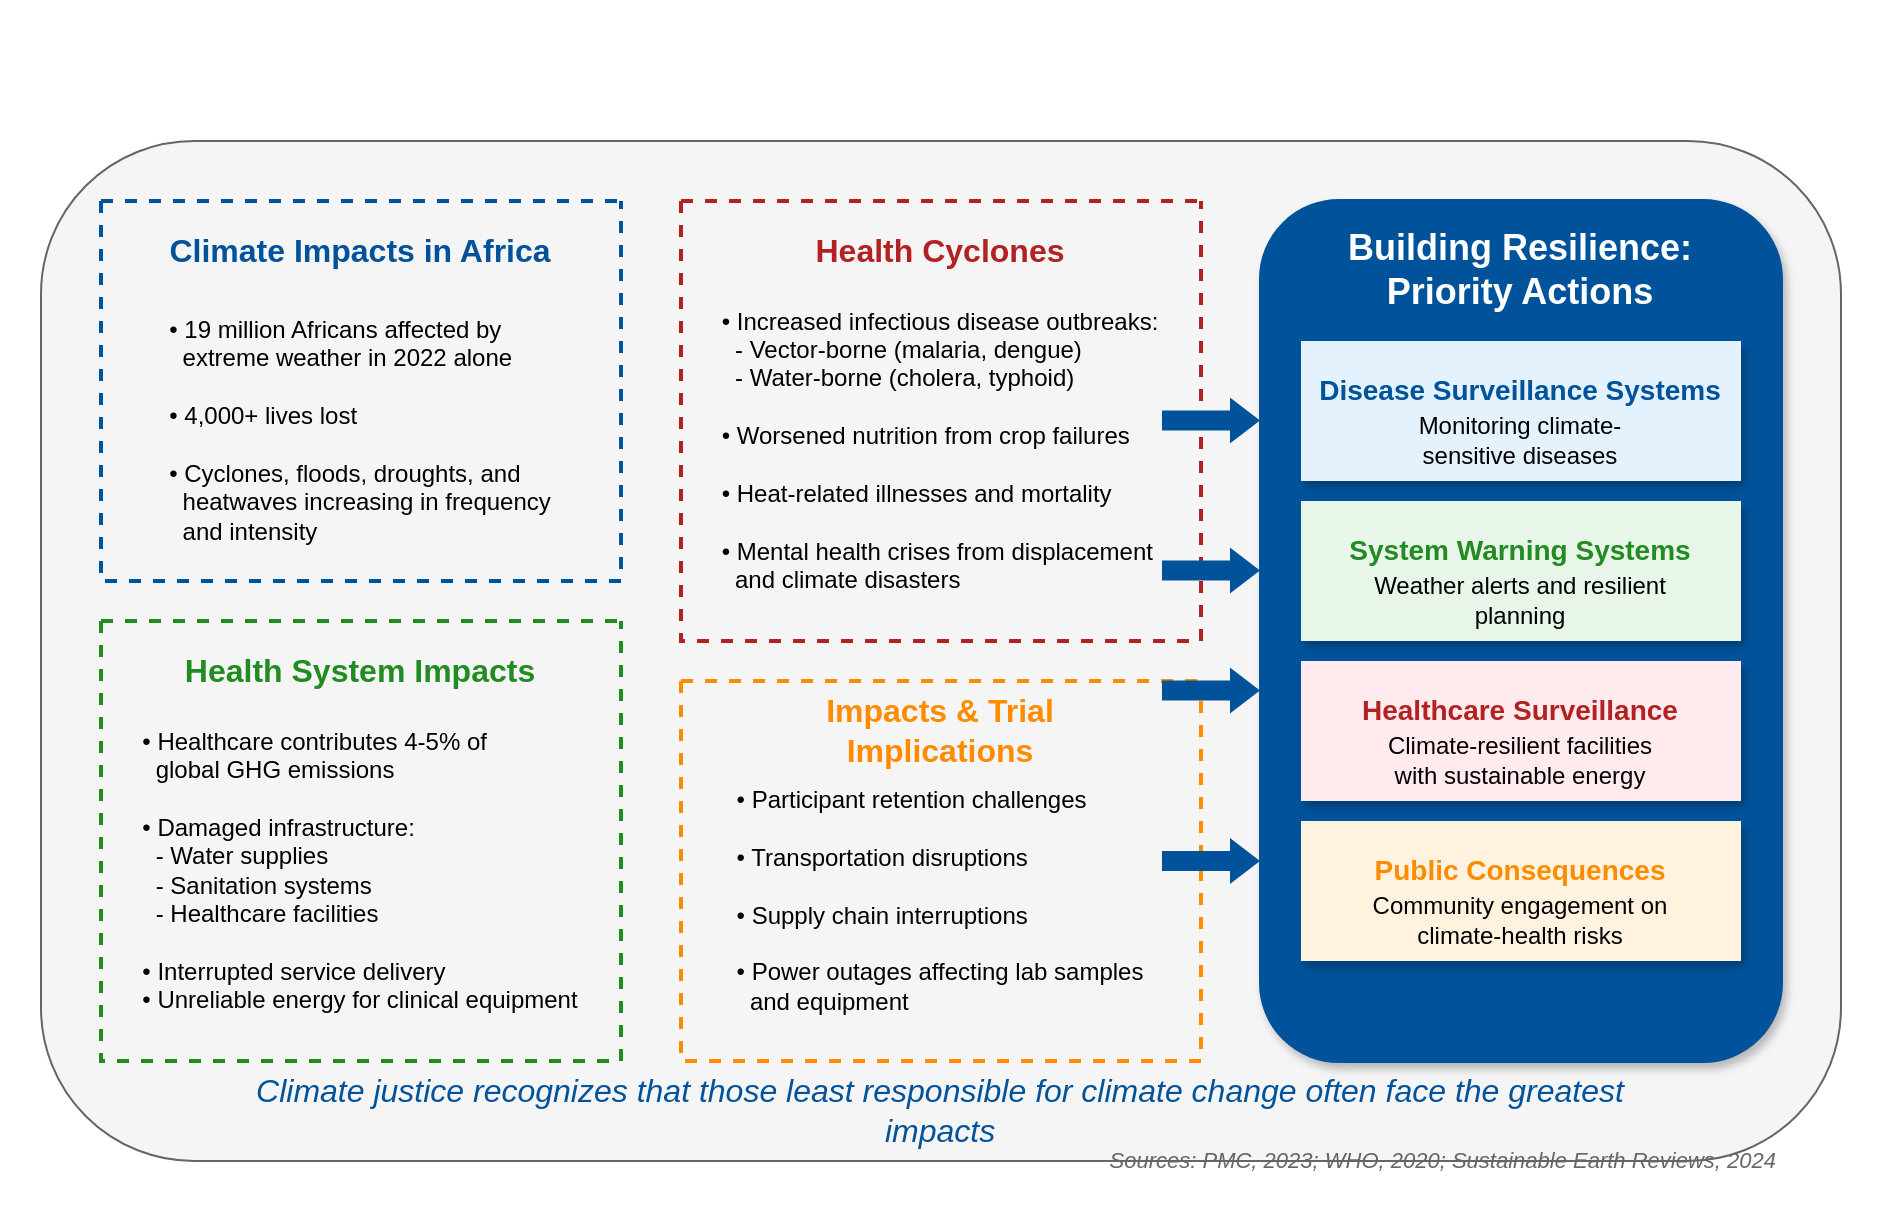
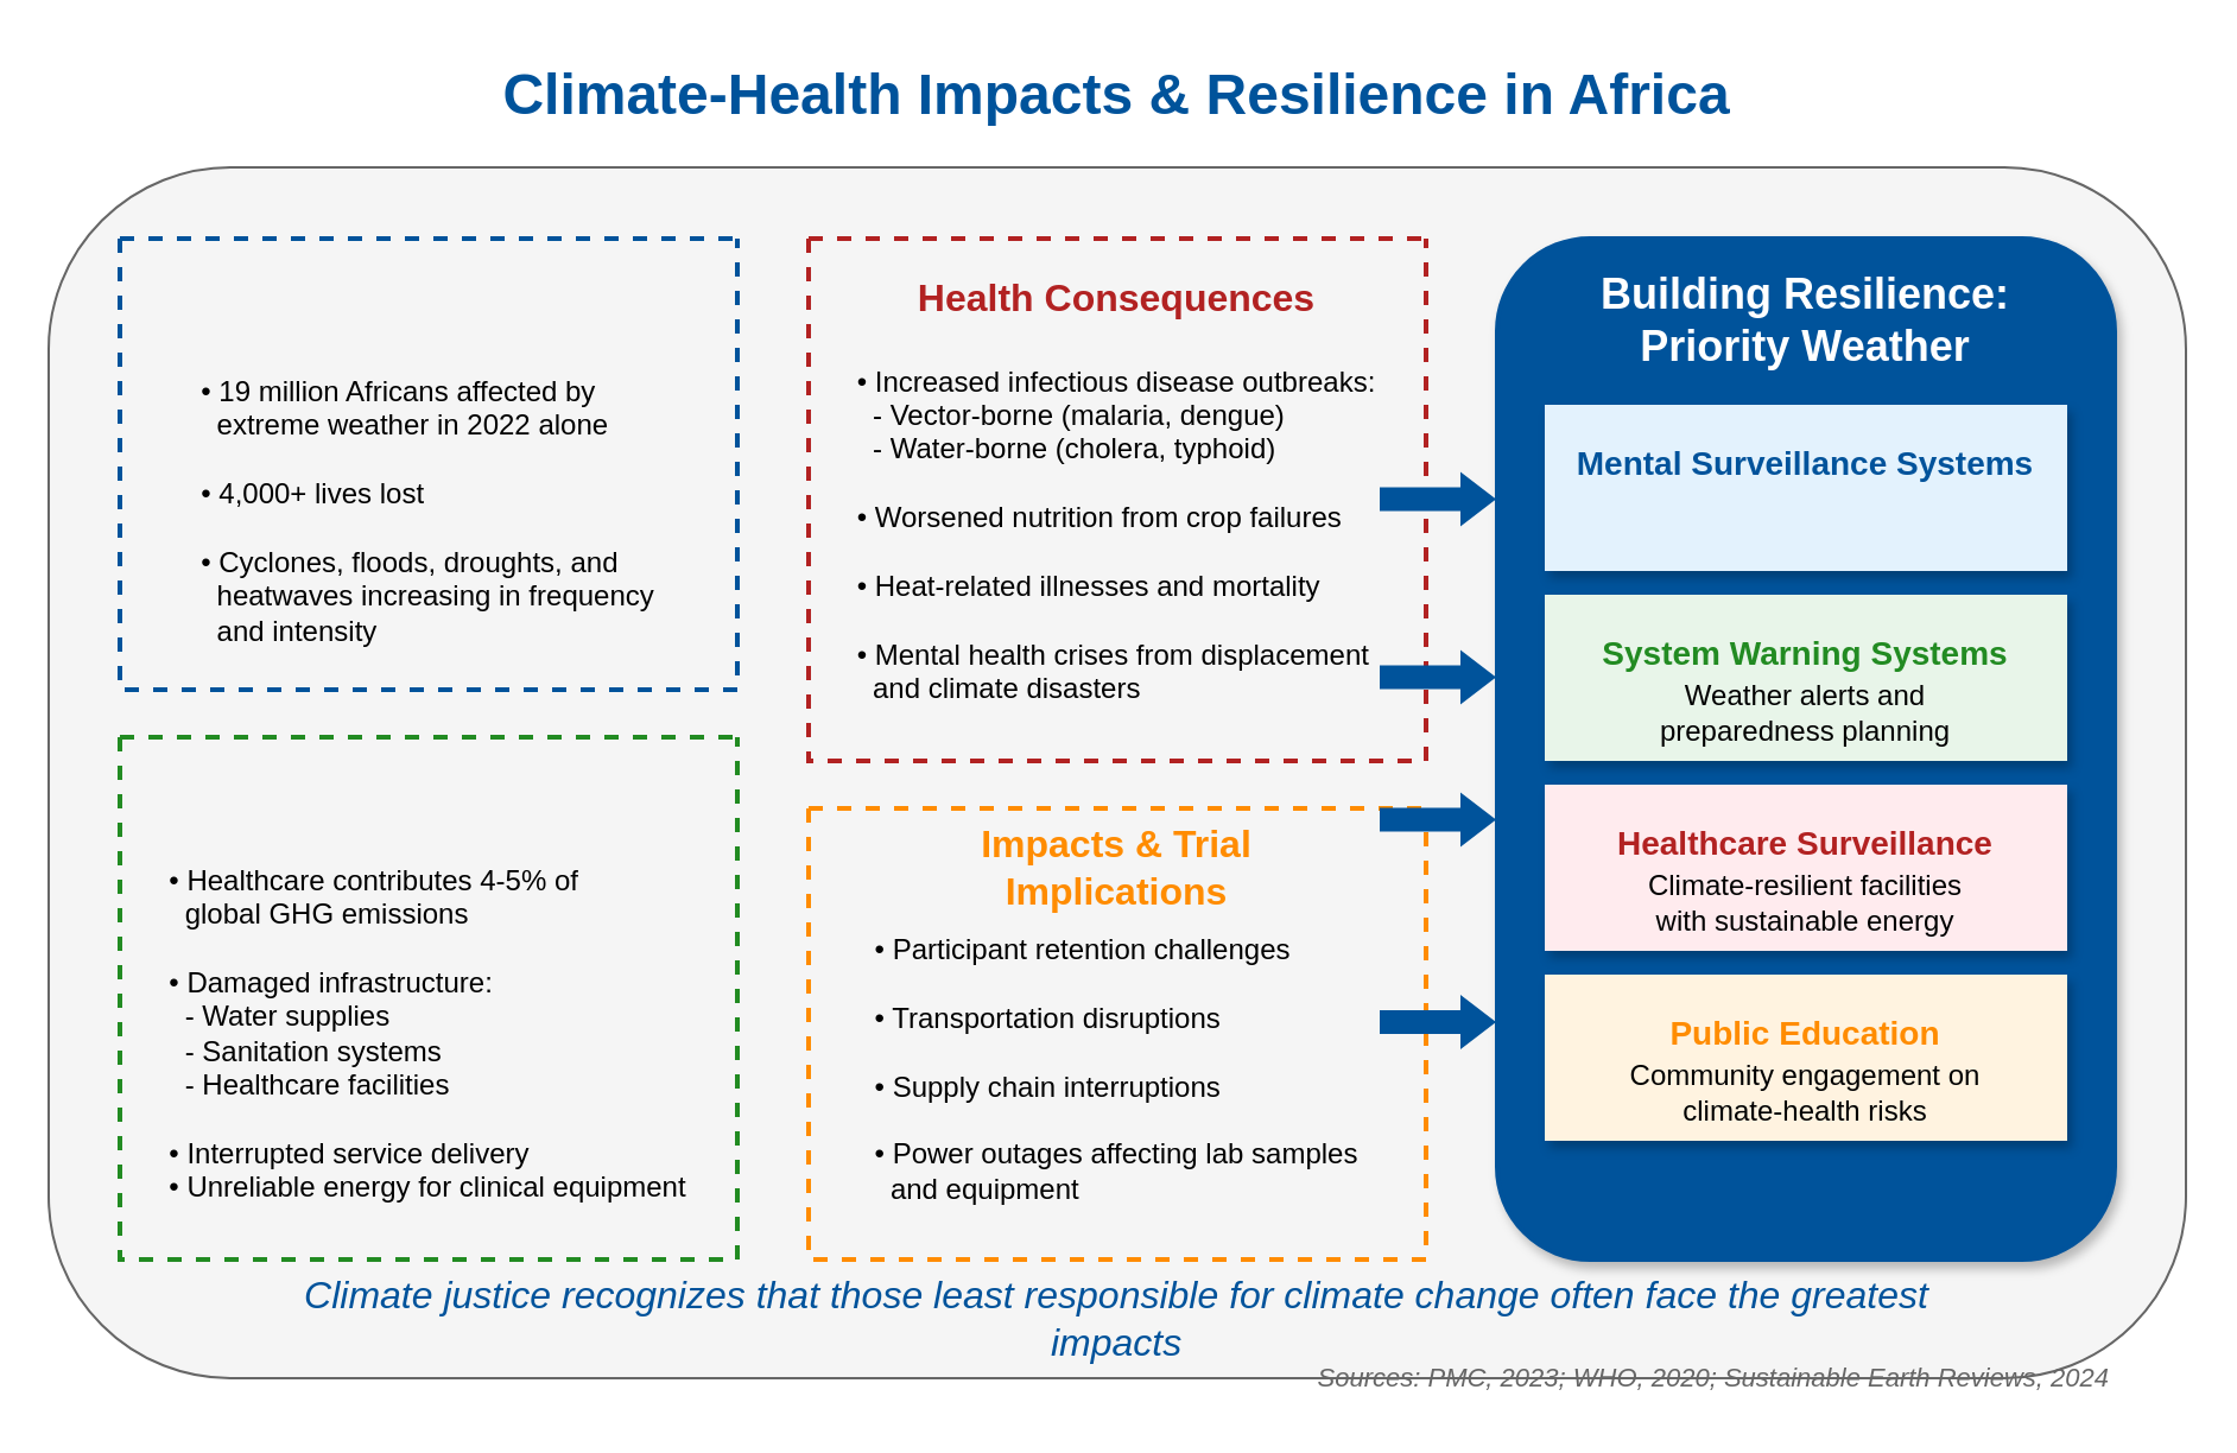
+ <mxCell id="2" value="&lt;font style=&quot;font-size: 24px;&quot; face=&quot;Arial&quot;&gt;&lt;b&gt;Climate-Health Impacts &amp;amp; Resilience in Africa&lt;/b&gt;&lt;/font&gt;" style="text;html=1;strokeColor=none;fillColor=none;align=center;verticalAlign=middle;whiteSpace=wrap;rounded=0;fontColor=#00539B;shadow=0;" vertex="1" parent="1"><mxGeometry x="120" y="20" width="700" height="40" as="geometry" /></mxCell>
- <mxCell id="5" value="&lt;font face=&quot;Arial&quot; style=&quot;font-size: 16px;&quot; color=&quot;#00539b&quot;&gt;&lt;b&gt;Climate Impacts in Africa&lt;/b&gt;&lt;/font&gt;" style="text;html=1;strokeColor=none;fillColor=none;align=center;verticalAlign=middle;whiteSpace=wrap;rounded=0;" vertex="1" parent="4"><mxGeometry x="30" y="10" width="200" height="30" as="geometry" /></mxCell>
- <mxCell id="11" value="&lt;font face=&quot;Arial&quot; style=&quot;font-size: 16px;&quot; color=&quot;#b22222&quot;&gt;&lt;b&gt;Health Cyclones&lt;/b&gt;&lt;/font&gt;" style="text;html=1;strokeColor=none;fillColor=none;align=center;verticalAlign=middle;whiteSpace=wrap;rounded=0;" vertex="1" parent="10"><mxGeometry x="30" y="10" width="200" height="30" as="geometry" /></mxCell>
+ <mxCell id="11" value="&lt;font face=&quot;Arial&quot; style=&quot;font-size: 16px;&quot; color=&quot;#b22222&quot;&gt;&lt;b&gt;Health Consequences&lt;/b&gt;&lt;/font&gt;" style="text;html=1;strokeColor=none;fillColor=none;align=center;verticalAlign=middle;whiteSpace=wrap;rounded=0;" vertex="1" parent="10"><mxGeometry x="30" y="10" width="200" height="30" as="geometry" /></mxCell>
- <mxCell id="17" value="&lt;font face=&quot;Arial&quot; style=&quot;font-size: 18px;&quot; color=&quot;#ffffff&quot;&gt;&lt;b&gt;Building Resilience:&lt;br&gt;Priority Actions&lt;/b&gt;&lt;/font&gt;" style="text;html=1;strokeColor=none;fillColor=none;align=center;verticalAlign=middle;whiteSpace=wrap;rounded=0;" vertex="1" parent="1"><mxGeometry x="630" y="110" width="260" height="50" as="geometry" /></mxCell>
+ <mxCell id="17" value="&lt;font face=&quot;Arial&quot; style=&quot;font-size: 18px;&quot; color=&quot;#ffffff&quot;&gt;&lt;b&gt;Building Resilience:&lt;br&gt;Priority Weather&lt;/b&gt;&lt;/font&gt;" style="text;html=1;strokeColor=none;fillColor=none;align=center;verticalAlign=middle;whiteSpace=wrap;rounded=0;" vertex="1" parent="1"><mxGeometry x="630" y="110" width="260" height="50" as="geometry" /></mxCell>
- <mxCell id="19" value="&lt;font face=&quot;Arial&quot; style=&quot;font-size: 14px;&quot;&gt;&lt;b&gt;Disease Surveillance Systems&lt;/b&gt;&lt;/font&gt;" style="text;html=1;strokeColor=none;fillColor=none;align=center;verticalAlign=middle;whiteSpace=wrap;rounded=0;fontColor=#00539B;" vertex="1" parent="1"><mxGeometry x="650" y="180" width="220" height="30" as="geometry" /></mxCell>
+ <mxCell id="19" value="&lt;font face=&quot;Arial&quot; style=&quot;font-size: 14px;&quot;&gt;&lt;b&gt;Mental Surveillance Systems&lt;/b&gt;&lt;/font&gt;" style="text;html=1;strokeColor=none;fillColor=none;align=center;verticalAlign=middle;whiteSpace=wrap;rounded=0;fontColor=#00539B;" vertex="1" parent="1"><mxGeometry x="650" y="180" width="220" height="30" as="geometry" /></mxCell>
- <mxCell id="20" value="&lt;font face=&quot;Arial&quot;&gt;Monitoring climate-sensitive diseases&lt;/font&gt;" style="text;html=1;strokeColor=none;fillColor=none;align=center;verticalAlign=middle;whiteSpace=wrap;rounded=0;fontColor=#000000;" vertex="1" parent="1"><mxGeometry x="685" y="210" width="150" height="20" as="geometry" /></mxCell>
- <mxCell id="23" value="&lt;font face=&quot;Arial&quot;&gt;Weather alerts and resilient planning&lt;/font&gt;" style="text;html=1;strokeColor=none;fillColor=none;align=center;verticalAlign=middle;whiteSpace=wrap;rounded=0;fontColor=#000000;" vertex="1" parent="1"><mxGeometry x="685" y="290" width="150" height="20" as="geometry" /></mxCell>
+ <mxCell id="23" value="&lt;font face=&quot;Arial&quot;&gt;Weather alerts and preparedness planning&lt;/font&gt;" style="text;html=1;strokeColor=none;fillColor=none;align=center;verticalAlign=middle;whiteSpace=wrap;rounded=0;fontColor=#000000;" vertex="1" parent="1"><mxGeometry x="685" y="290" width="150" height="20" as="geometry" /></mxCell>
- <mxCell id="8" value="&lt;font face=&quot;Arial&quot; style=&quot;font-size: 16px;&quot; color=&quot;#228b22&quot;&gt;&lt;b&gt;Health System Impacts&lt;/b&gt;&lt;/font&gt;" style="text;html=1;strokeColor=none;fillColor=none;align=center;verticalAlign=middle;whiteSpace=wrap;rounded=0;" vertex="1" parent="7"><mxGeometry x="30" y="10" width="200" height="30" as="geometry" /></mxCell>
- <mxCell id="28" value="&lt;font face=&quot;Arial&quot; style=&quot;font-size: 14px;&quot; color=&quot;#ff8c00&quot;&gt;&lt;b&gt;Public Consequences&lt;/b&gt;&lt;/font&gt;" style="text;html=1;strokeColor=none;fillColor=none;align=center;verticalAlign=middle;whiteSpace=wrap;rounded=0;" vertex="1" parent="1"><mxGeometry x="650" y="420" width="220" height="30" as="geometry" /></mxCell>
+ <mxCell id="28" value="&lt;font face=&quot;Arial&quot; style=&quot;font-size: 14px;&quot; color=&quot;#ff8c00&quot;&gt;&lt;b&gt;Public Education&lt;/b&gt;&lt;/font&gt;" style="text;html=1;strokeColor=none;fillColor=none;align=center;verticalAlign=middle;whiteSpace=wrap;rounded=0;" vertex="1" parent="1"><mxGeometry x="650" y="420" width="220" height="30" as="geometry" /></mxCell>
